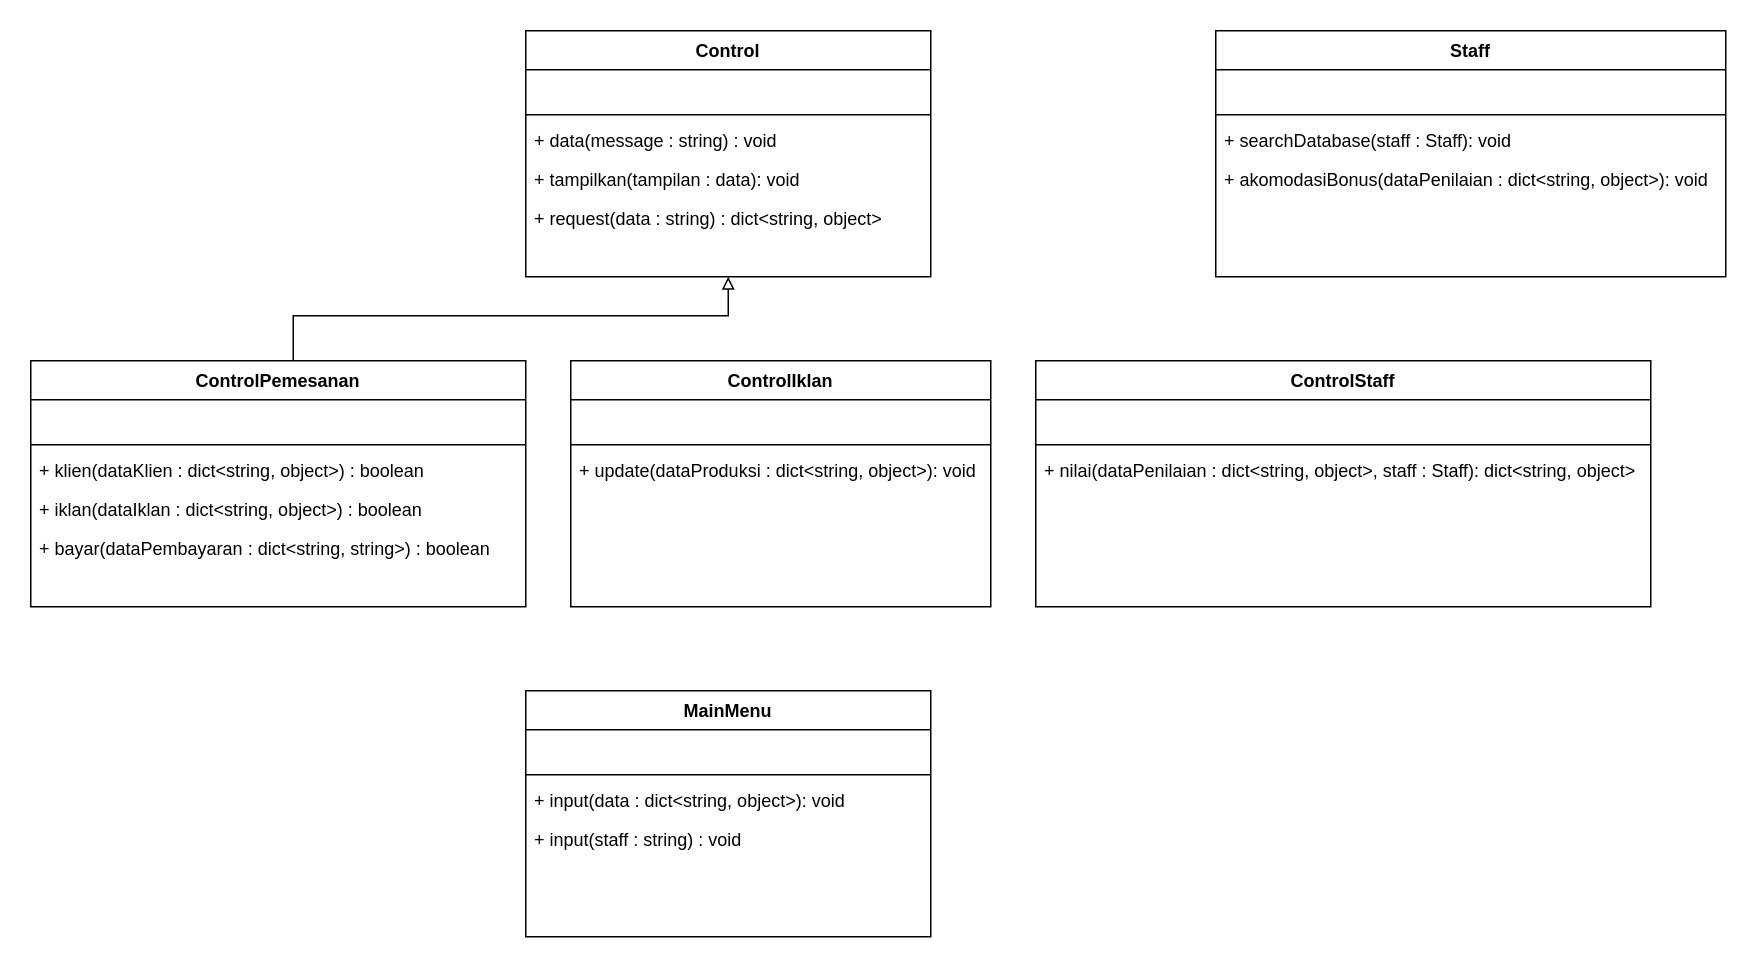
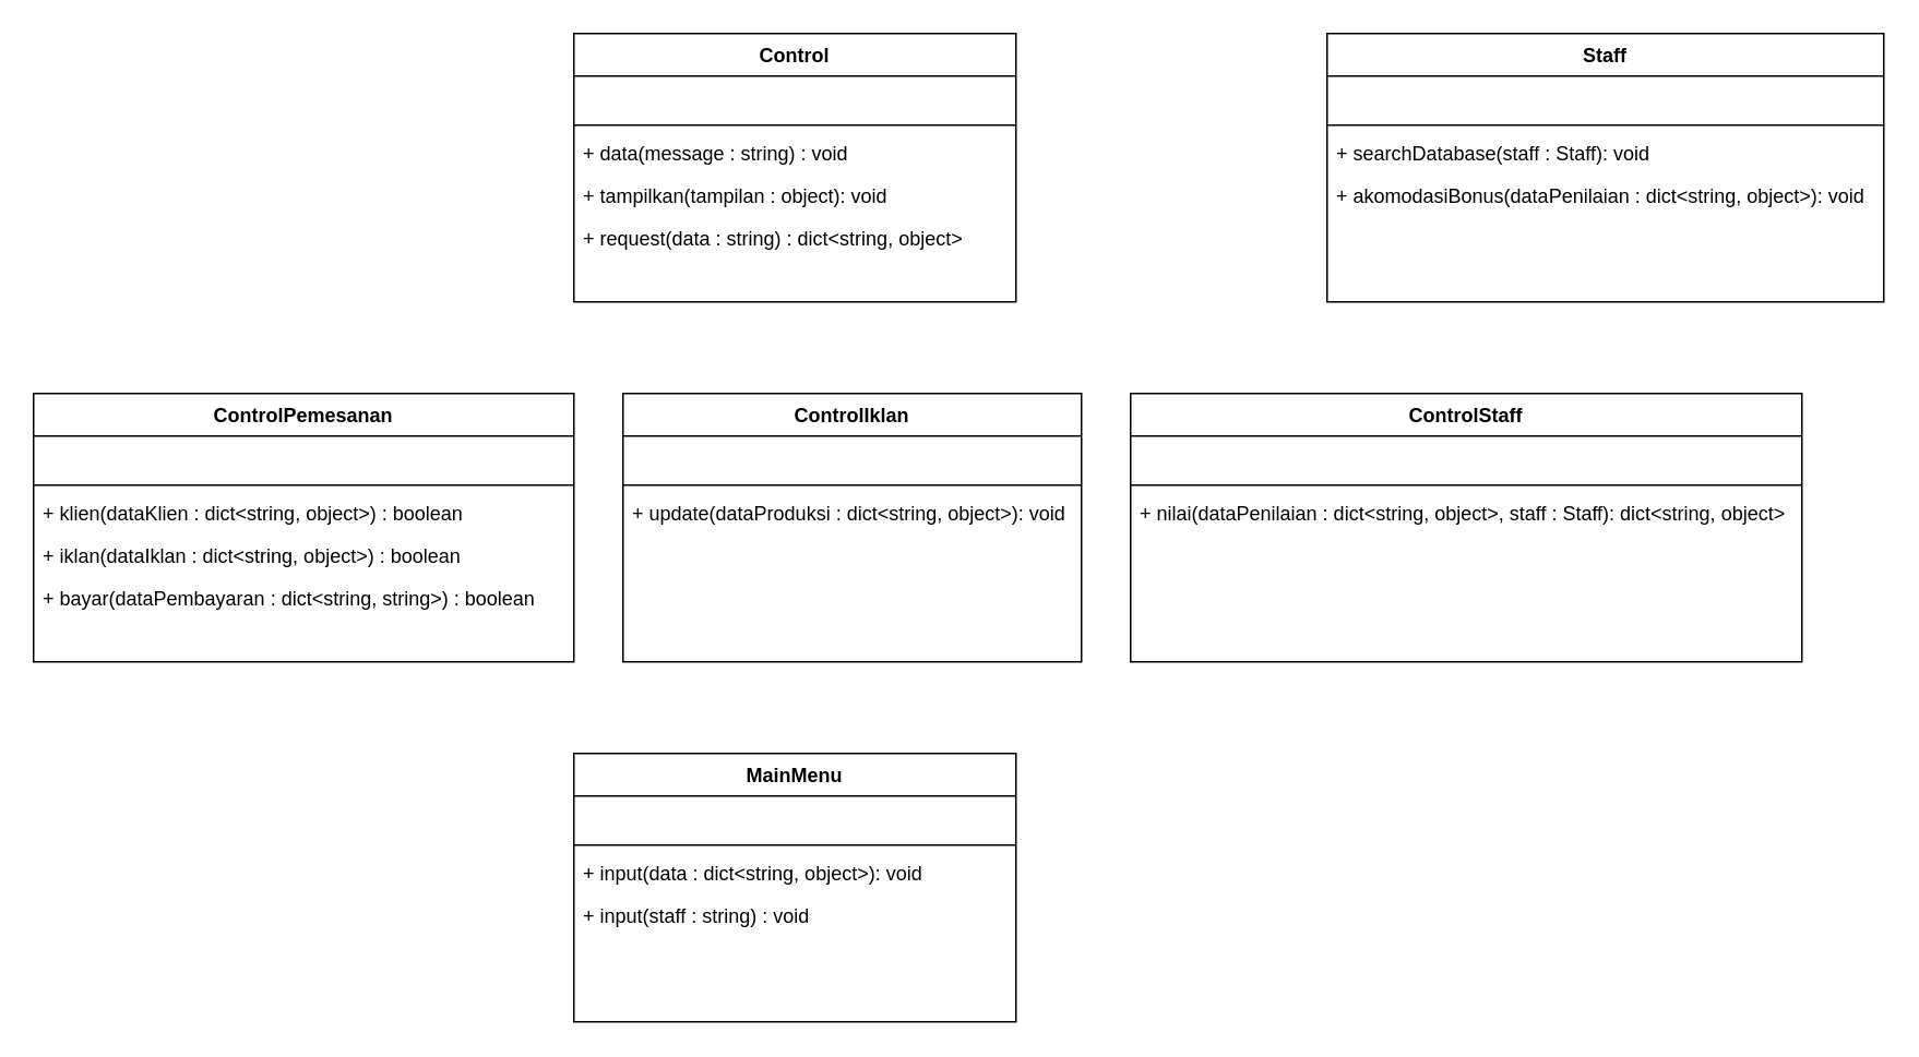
- <mxCell id="6" value="+ tampilkan(tampilan : data): void" style="text;align=left;verticalAlign=top;spacingLeft=4;spacingRight=4;overflow=hidden;rotatable=0;points=[[0,0.5],[1,0.5]];portConstraint=eastwest;" parent="2" vertex="1"><mxGeometry y="86" width="270" height="26" as="geometry" /></mxCell>
+ <mxCell id="6" value="+ tampilkan(tampilan : object): void" style="text;align=left;verticalAlign=top;spacingLeft=4;spacingRight=4;overflow=hidden;rotatable=0;points=[[0,0.5],[1,0.5]];portConstraint=eastwest;" parent="2" vertex="1"><mxGeometry y="86" width="270" height="26" as="geometry" /></mxCell>
- <mxCell id="8" style="edgeStyle=orthogonalEdgeStyle;rounded=0;orthogonalLoop=1;jettySize=auto;html=1;endArrow=block;endFill=0;" edge="1" parent="1" source="9" target="2"><mxGeometry relative="1" as="geometry"><Array as="points"><mxPoint x="195" y="210" /><mxPoint x="485" y="210" /></Array></mxGeometry></mxCell>
